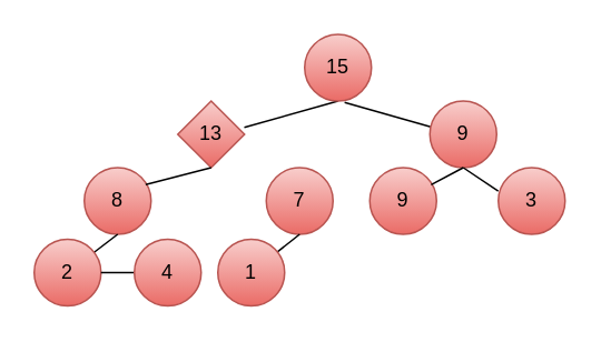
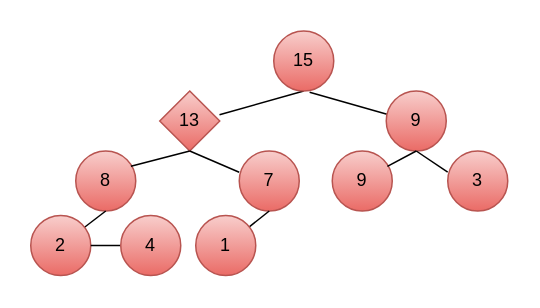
+ <mxCell id="15" style="edgeStyle=none;rounded=0;orthogonalLoop=1;jettySize=auto;html=1;endArrow=none;endFill=0;entryX=0.5;entryY=1;entryDx=0;entryDy=0;exitX=-0.001;exitY=0.354;exitDx=0;exitDy=0;exitPerimeter=0;" edge="1" parent="1" source="8" target="12"><mxGeometry relative="1" as="geometry"><mxPoint x="105.69" y="77.857" as="targetPoint" /><mxPoint x="184.306" y="106.891" as="sourcePoint" /></mxGeometry></mxCell>
